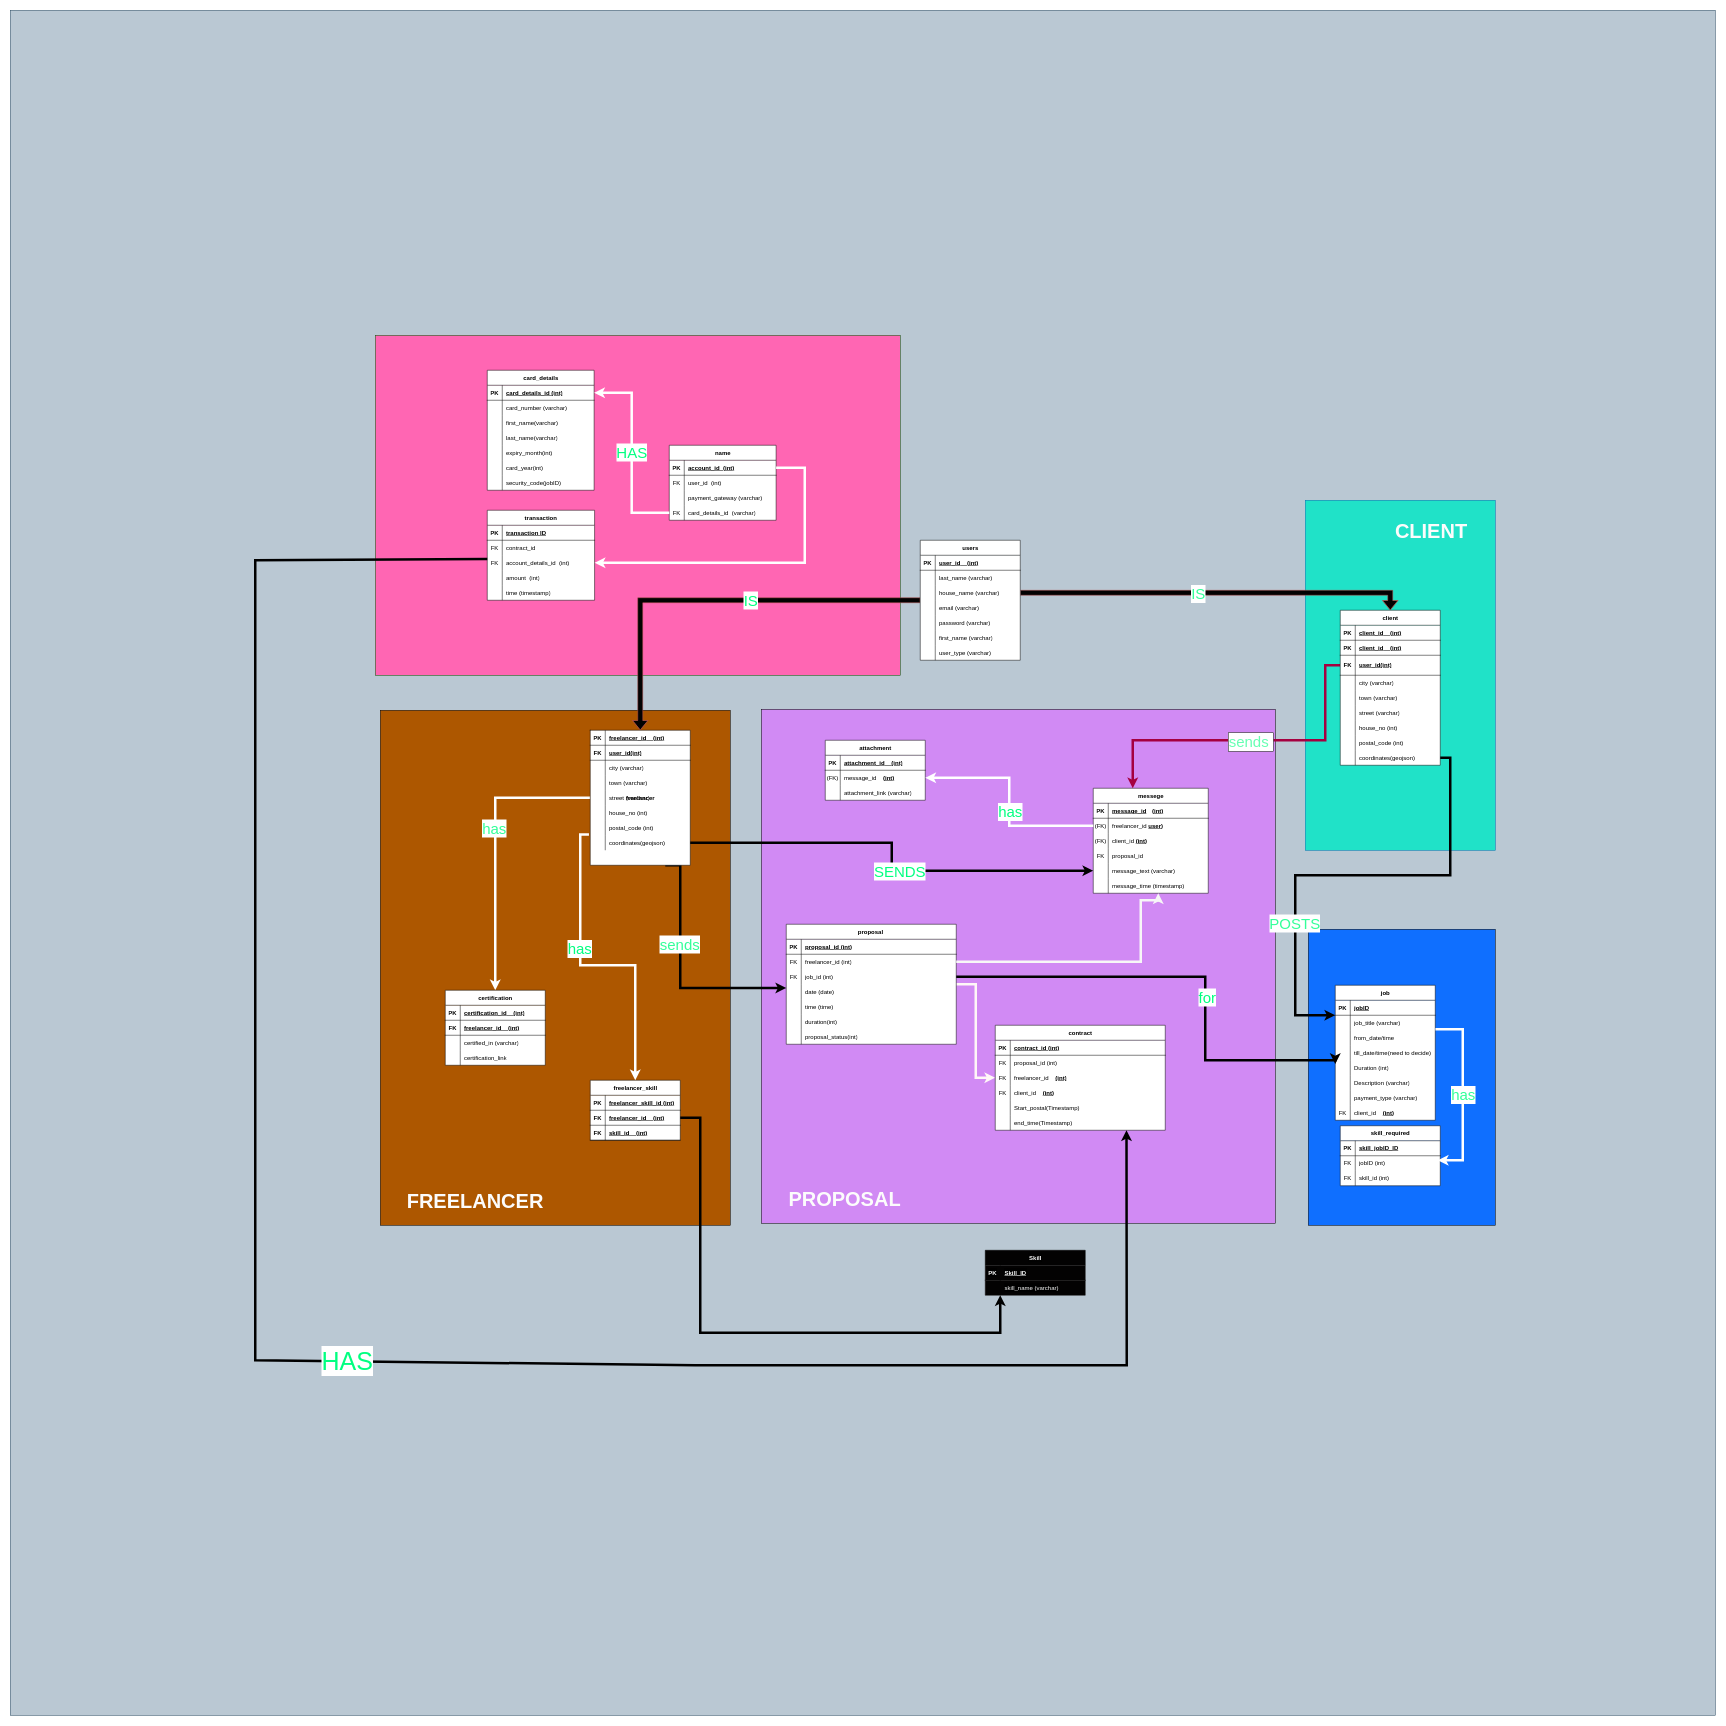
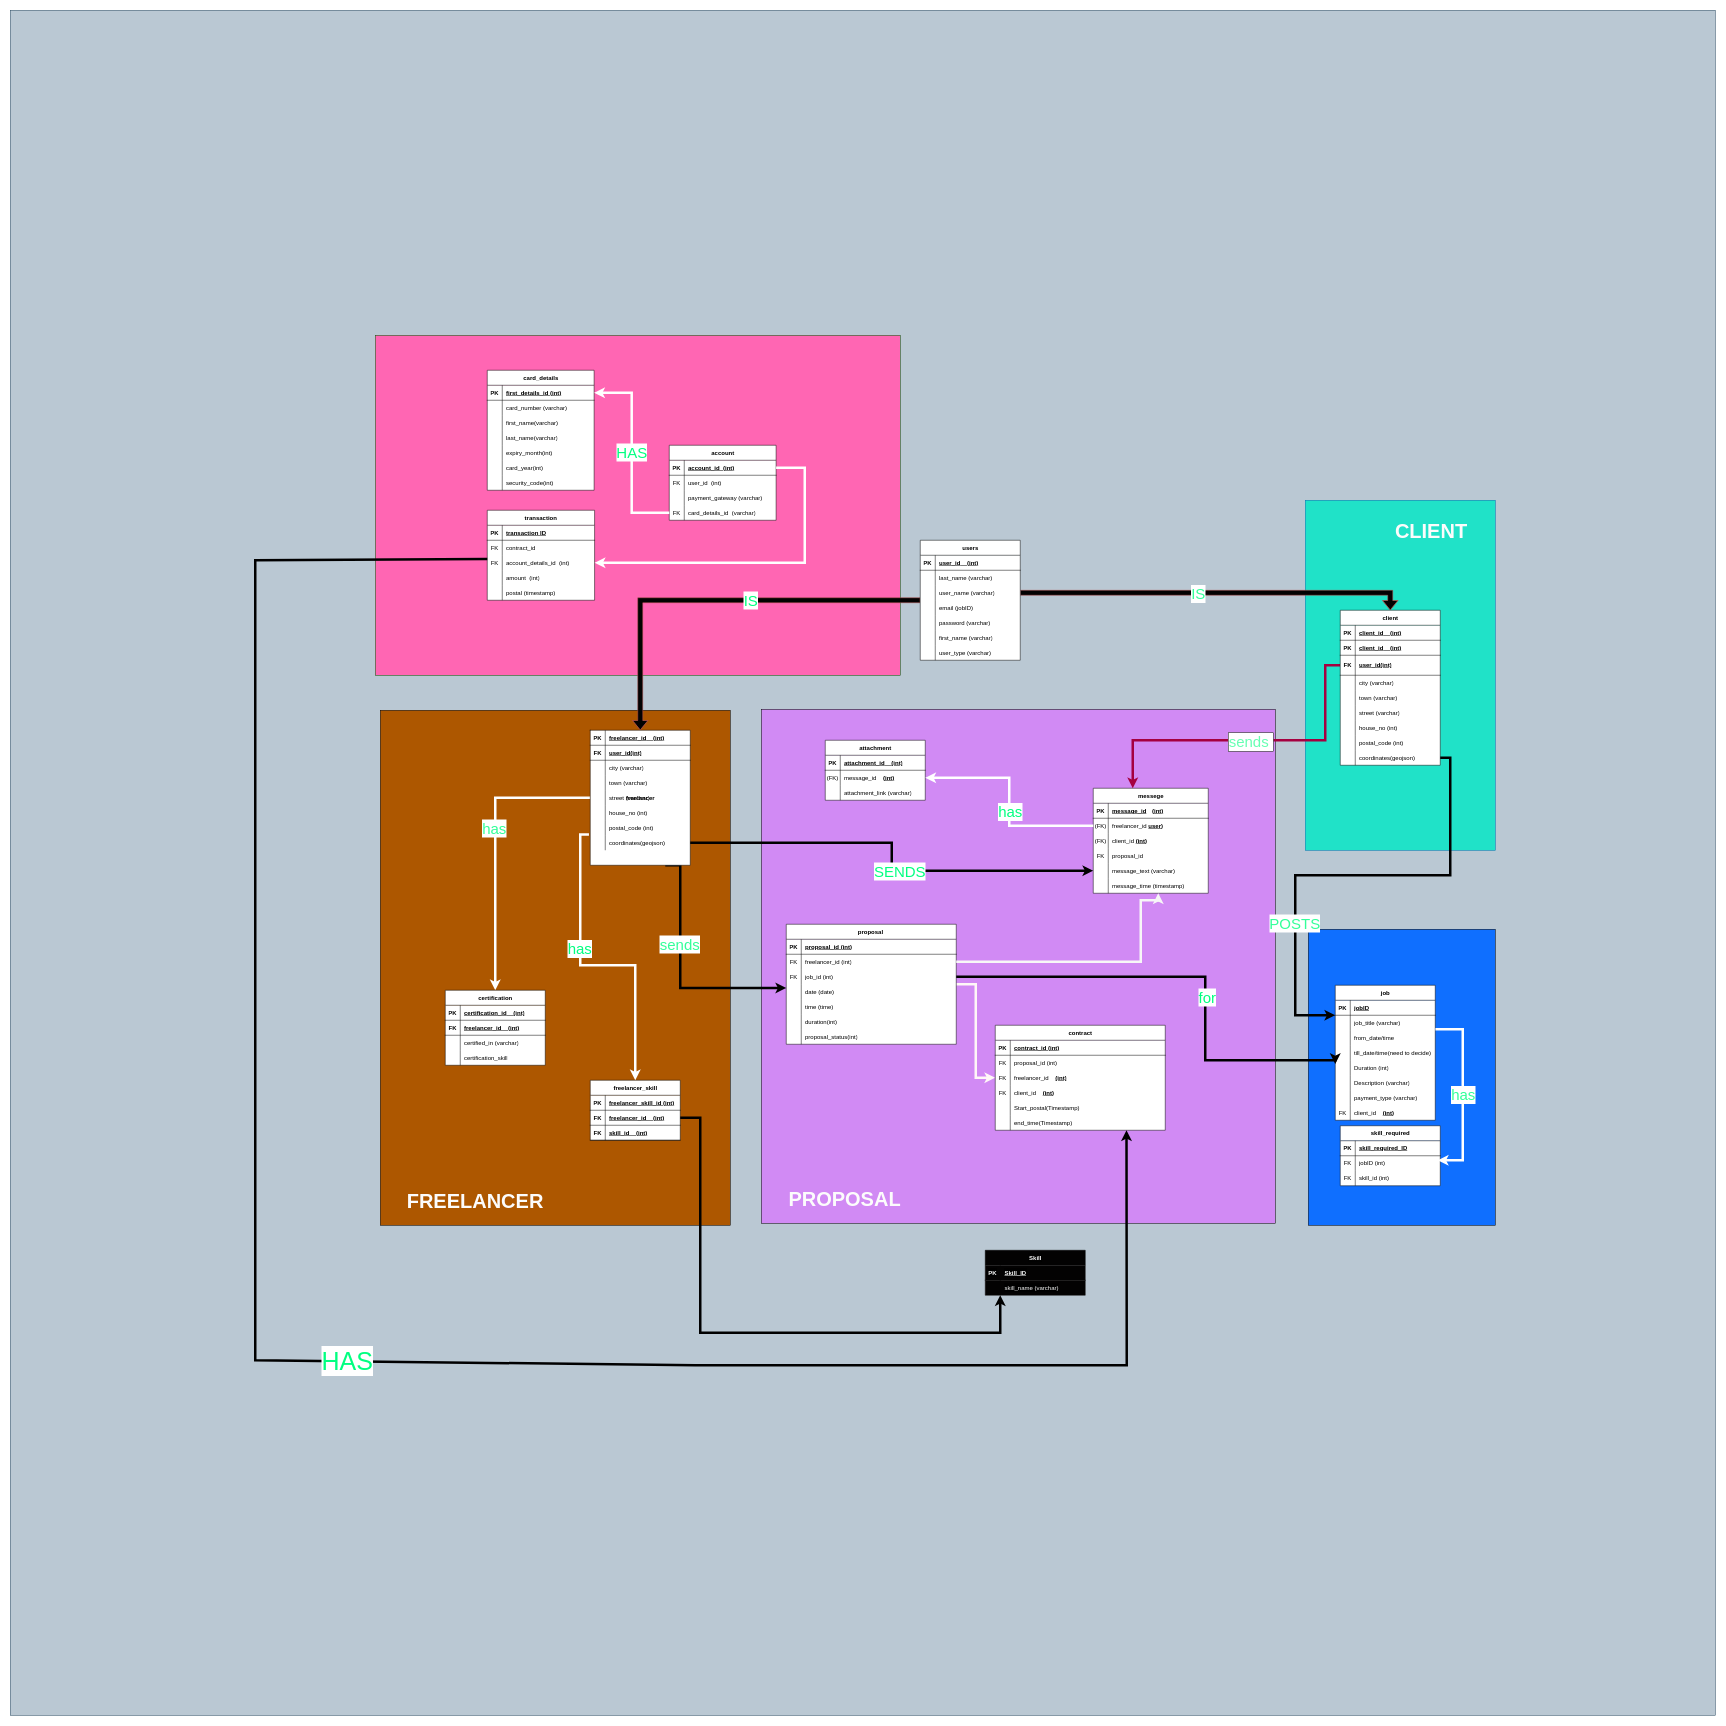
- <mxCell id="117" value="card_details_id&amp;nbsp;(int)" style="shape=partialRectangle;connectable=0;fillColor=none;top=0;left=0;bottom=0;right=0;align=left;spacingLeft=6;fontStyle=5;overflow=hidden;whiteSpace=wrap;html=1;movable=0;resizable=0;rotatable=0;deletable=0;editable=0;locked=1;" parent="115" vertex="1"><mxGeometry x="30" width="183.733" height="30" as="geometry"><mxRectangle width="183.733" height="30" as="alternateBounds" /></mxGeometry></mxCell>
+ <mxCell id="117" value="first_details_id&amp;nbsp;(int)" style="shape=partialRectangle;connectable=0;fillColor=none;top=0;left=0;bottom=0;right=0;align=left;spacingLeft=6;fontStyle=5;overflow=hidden;whiteSpace=wrap;html=1;movable=0;resizable=0;rotatable=0;deletable=0;editable=0;locked=1;" parent="115" vertex="1"><mxGeometry x="30" width="183.733" height="30" as="geometry"><mxRectangle width="183.733" height="30" as="alternateBounds" /></mxGeometry></mxCell>
- <mxCell id="85" value="name" style="shape=table;startSize=30;container=1;collapsible=1;childLayout=tableLayout;fixedRows=1;rowLines=0;fontStyle=1;align=center;resizeLast=1;html=1;swimlaneFillColor=default;movable=0;resizable=0;rotatable=0;deletable=0;editable=0;locked=1;connectable=0;" parent="83" vertex="1"><mxGeometry x="588" y="220" width="213.733" height="150" as="geometry" /></mxCell>
+ <mxCell id="85" value="account" style="shape=table;startSize=30;container=1;collapsible=1;childLayout=tableLayout;fixedRows=1;rowLines=0;fontStyle=1;align=center;resizeLast=1;html=1;swimlaneFillColor=default;movable=0;resizable=0;rotatable=0;deletable=0;editable=0;locked=1;connectable=0;" parent="83" vertex="1"><mxGeometry x="588" y="220" width="213.733" height="150" as="geometry" /></mxCell>
- <mxCell id="135" value="security_code(jobID)" style="shape=partialRectangle;connectable=0;fillColor=none;top=0;left=0;bottom=0;right=0;align=left;spacingLeft=6;overflow=hidden;whiteSpace=wrap;html=1;movable=0;resizable=0;rotatable=0;deletable=0;editable=0;locked=1;" parent="133" vertex="1"><mxGeometry x="30" width="183.733" height="30" as="geometry"><mxRectangle width="183.733" height="30" as="alternateBounds" /></mxGeometry></mxCell>
+ <mxCell id="135" value="security_code(int)" style="shape=partialRectangle;connectable=0;fillColor=none;top=0;left=0;bottom=0;right=0;align=left;spacingLeft=6;overflow=hidden;whiteSpace=wrap;html=1;movable=0;resizable=0;rotatable=0;deletable=0;editable=0;locked=1;" parent="133" vertex="1"><mxGeometry x="30" width="183.733" height="30" as="geometry"><mxRectangle width="183.733" height="30" as="alternateBounds" /></mxGeometry></mxCell>
- <mxCell id="113" value="time (timestamp)" style="shape=partialRectangle;connectable=0;fillColor=none;top=0;left=0;bottom=0;right=0;align=left;spacingLeft=6;overflow=hidden;whiteSpace=wrap;html=1;movable=0;resizable=0;rotatable=0;deletable=0;editable=0;locked=1;" parent="111" vertex="1"><mxGeometry x="30" width="184.667" height="30" as="geometry"><mxRectangle width="184.667" height="30" as="alternateBounds" /></mxGeometry></mxCell>
+ <mxCell id="113" value="postal (timestamp)" style="shape=partialRectangle;connectable=0;fillColor=none;top=0;left=0;bottom=0;right=0;align=left;spacingLeft=6;overflow=hidden;whiteSpace=wrap;html=1;movable=0;resizable=0;rotatable=0;deletable=0;editable=0;locked=1;" parent="111" vertex="1"><mxGeometry x="30" width="184.667" height="30" as="geometry"><mxRectangle width="184.667" height="30" as="alternateBounds" /></mxGeometry></mxCell>
- <mxCell id="152" value="house_name (varchar)" style="shape=partialRectangle;connectable=0;fillColor=none;top=0;left=0;bottom=0;right=0;align=left;spacingLeft=6;overflow=hidden;whiteSpace=wrap;html=1;movable=0;resizable=0;rotatable=0;deletable=0;editable=0;locked=1;" parent="150" vertex="1"><mxGeometry x="30" width="170" height="30" as="geometry"><mxRectangle width="170" height="30" as="alternateBounds" /></mxGeometry></mxCell>
+ <mxCell id="152" value="user_name (varchar)" style="shape=partialRectangle;connectable=0;fillColor=none;top=0;left=0;bottom=0;right=0;align=left;spacingLeft=6;overflow=hidden;whiteSpace=wrap;html=1;movable=0;resizable=0;rotatable=0;deletable=0;editable=0;locked=1;" parent="150" vertex="1"><mxGeometry x="30" width="170" height="30" as="geometry"><mxRectangle width="170" height="30" as="alternateBounds" /></mxGeometry></mxCell>
- <mxCell id="155" value="email (varchar)" style="shape=partialRectangle;connectable=0;fillColor=none;top=0;left=0;bottom=0;right=0;align=left;spacingLeft=6;overflow=hidden;whiteSpace=wrap;html=1;movable=0;resizable=0;rotatable=0;deletable=0;editable=0;locked=1;" parent="153" vertex="1"><mxGeometry x="30" width="170" height="30" as="geometry"><mxRectangle width="170" height="30" as="alternateBounds" /></mxGeometry></mxCell>
+ <mxCell id="155" value="email (jobID)" style="shape=partialRectangle;connectable=0;fillColor=none;top=0;left=0;bottom=0;right=0;align=left;spacingLeft=6;overflow=hidden;whiteSpace=wrap;html=1;movable=0;resizable=0;rotatable=0;deletable=0;editable=0;locked=1;" parent="153" vertex="1"><mxGeometry x="30" width="170" height="30" as="geometry"><mxRectangle width="170" height="30" as="alternateBounds" /></mxGeometry></mxCell>
- <mxCell id="269" value="certification_link" style="shape=partialRectangle;connectable=0;fillColor=none;top=0;left=0;bottom=0;right=0;align=left;spacingLeft=6;overflow=hidden;whiteSpace=wrap;html=1;movable=0;resizable=0;rotatable=0;deletable=0;editable=0;locked=1;" vertex="1" parent="267"><mxGeometry x="30" width="170" height="30" as="geometry"><mxRectangle width="170" height="30" as="alternateBounds" /></mxGeometry></mxCell>
+ <mxCell id="269" value="certification_skill" style="shape=partialRectangle;connectable=0;fillColor=none;top=0;left=0;bottom=0;right=0;align=left;spacingLeft=6;overflow=hidden;whiteSpace=wrap;html=1;movable=0;resizable=0;rotatable=0;deletable=0;editable=0;locked=1;" vertex="1" parent="267"><mxGeometry x="30" width="170" height="30" as="geometry"><mxRectangle width="170" height="30" as="alternateBounds" /></mxGeometry></mxCell>
- <mxCell id="39" value="skill_jobID_ID" style="shape=partialRectangle;connectable=0;fillColor=none;top=0;left=0;bottom=0;right=0;align=left;spacingLeft=6;fontStyle=5;overflow=hidden;whiteSpace=wrap;html=1;movable=0;resizable=0;rotatable=0;deletable=0;editable=0;locked=1;" vertex="1" parent="37"><mxGeometry x="30" width="170" height="30" as="geometry"><mxRectangle width="170" height="30" as="alternateBounds" /></mxGeometry></mxCell>
+ <mxCell id="39" value="skill_required_ID" style="shape=partialRectangle;connectable=0;fillColor=none;top=0;left=0;bottom=0;right=0;align=left;spacingLeft=6;fontStyle=5;overflow=hidden;whiteSpace=wrap;html=1;movable=0;resizable=0;rotatable=0;deletable=0;editable=0;locked=1;" vertex="1" parent="37"><mxGeometry x="30" width="170" height="30" as="geometry"><mxRectangle width="170" height="30" as="alternateBounds" /></mxGeometry></mxCell>
